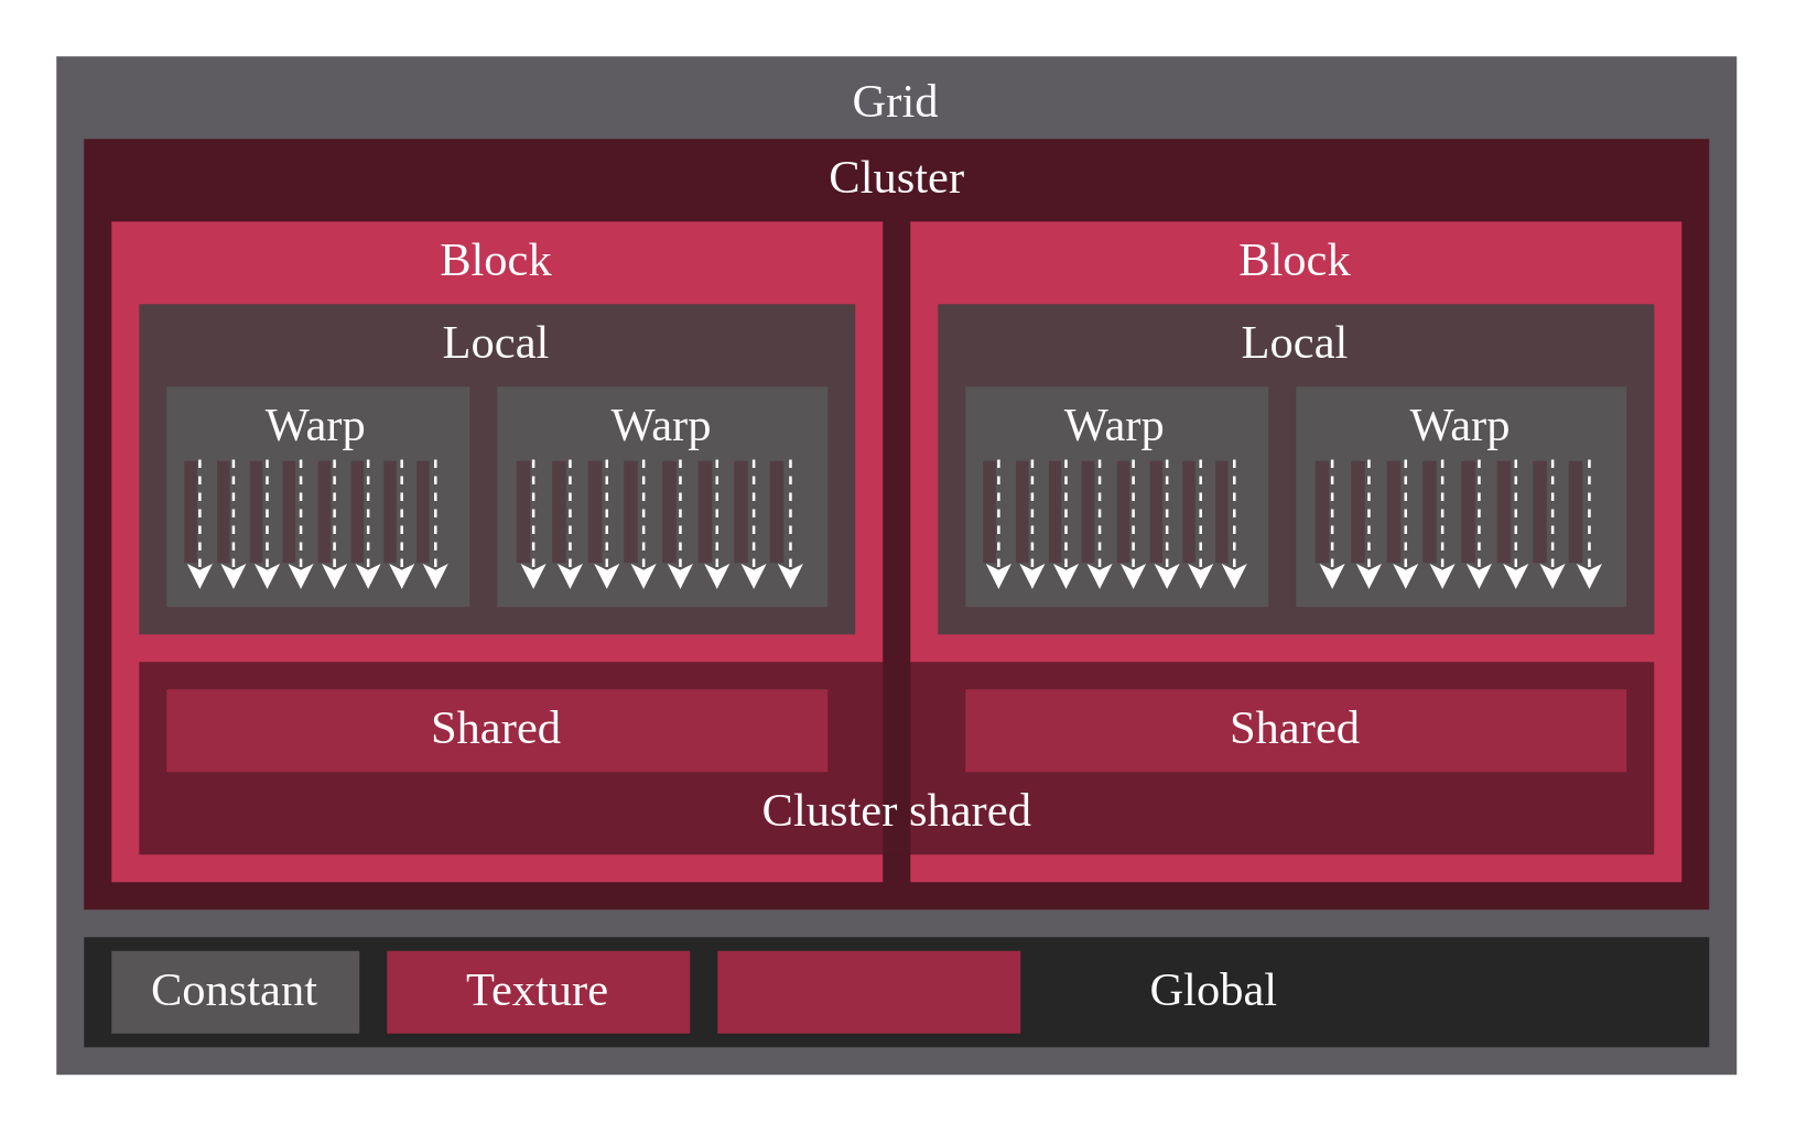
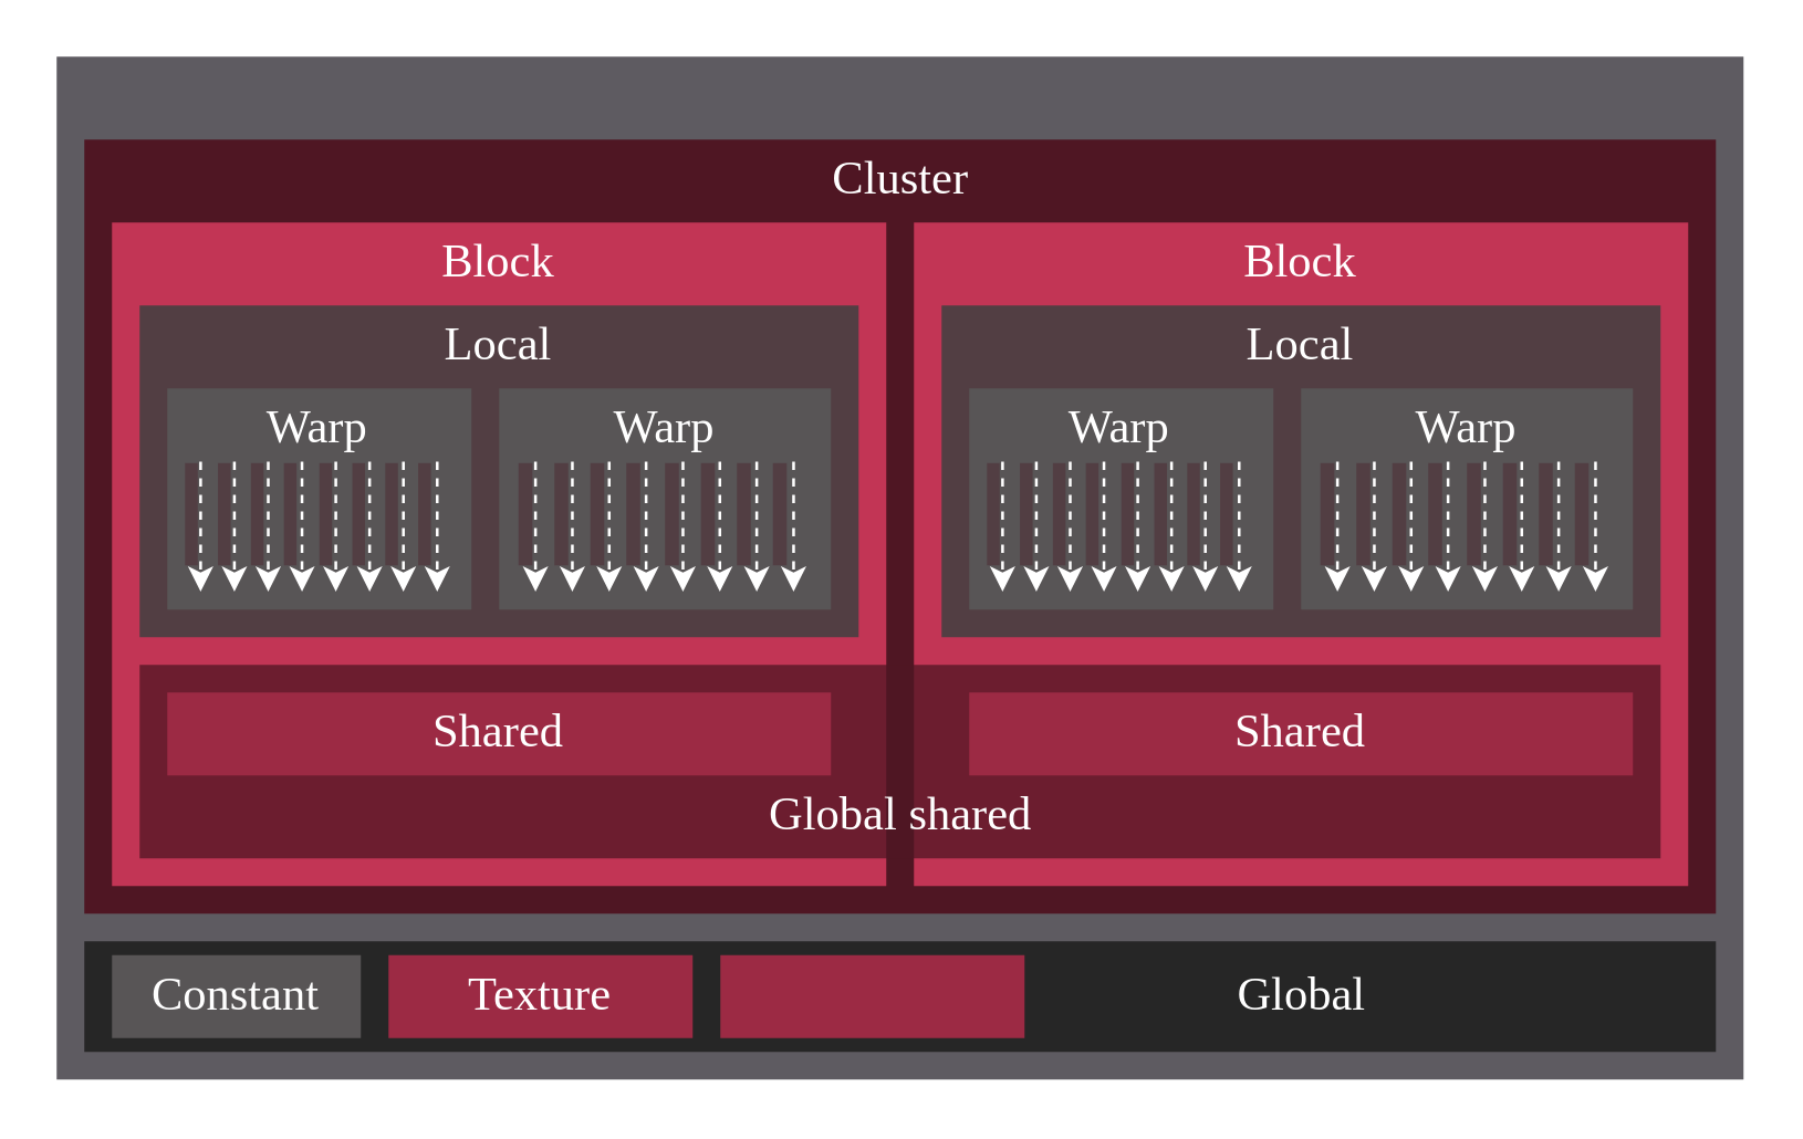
- <mxCell id="3" value="Grid" style="text;strokeColor=none;fillColor=none;align=center;verticalAlign=middle;rounded=0;fontFamily=klavika;fontSize=17;fontColor=#FFFFFF;" parent="1" vertex="1"><mxGeometry x="295" width="60" height="30" as="geometry" y="20" /></mxCell>
- <mxCell id="49" value="&lt;font face=&quot;Klavika&quot; style=&quot;font-size: 17px;&quot;&gt;Cluster shared&lt;/font&gt;" style="text;html=1;strokeColor=none;fillColor=none;align=center;verticalAlign=middle;whiteSpace=wrap;rounded=0;fontSize=17;fontColor=#FFFFFF;" parent="1" vertex="1"><mxGeometry x="267.5" y="280" width="115" height="30" as="geometry" /></mxCell>
+ <mxCell id="49" value="&lt;font face=&quot;Klavika&quot; style=&quot;font-size: 17px;&quot;&gt;Global shared&lt;/font&gt;" style="text;html=1;strokeColor=none;fillColor=none;align=center;verticalAlign=middle;whiteSpace=wrap;rounded=0;fontSize=17;fontColor=#FFFFFF;" parent="1" vertex="1"><mxGeometry x="267.5" y="280" width="115" height="30" as="geometry" /></mxCell>
- <mxCell id="97" value="&lt;font face=&quot;Klavika&quot; style=&quot;font-size: 17px;&quot;&gt;Global&lt;/font&gt;" style="text;html=1;strokeColor=none;fillColor=none;align=center;verticalAlign=middle;whiteSpace=wrap;rounded=0;fontSize=17;fontColor=#FFFFFF;" parent="1" vertex="1"><mxGeometry x="382.5" y="345" width="115" height="30" as="geometry" /></mxCell>
+ <mxCell id="97" value="&lt;font face=&quot;Klavika&quot; style=&quot;font-size: 17px;&quot;&gt;Global&lt;/font&gt;" style="text;html=1;strokeColor=none;fillColor=none;align=center;verticalAlign=middle;whiteSpace=wrap;rounded=0;fontSize=17;fontColor=#FFFFFF;" parent="1" vertex="1"><mxGeometry x="412.5" y="345" width="115" height="30" as="geometry" /></mxCell>
